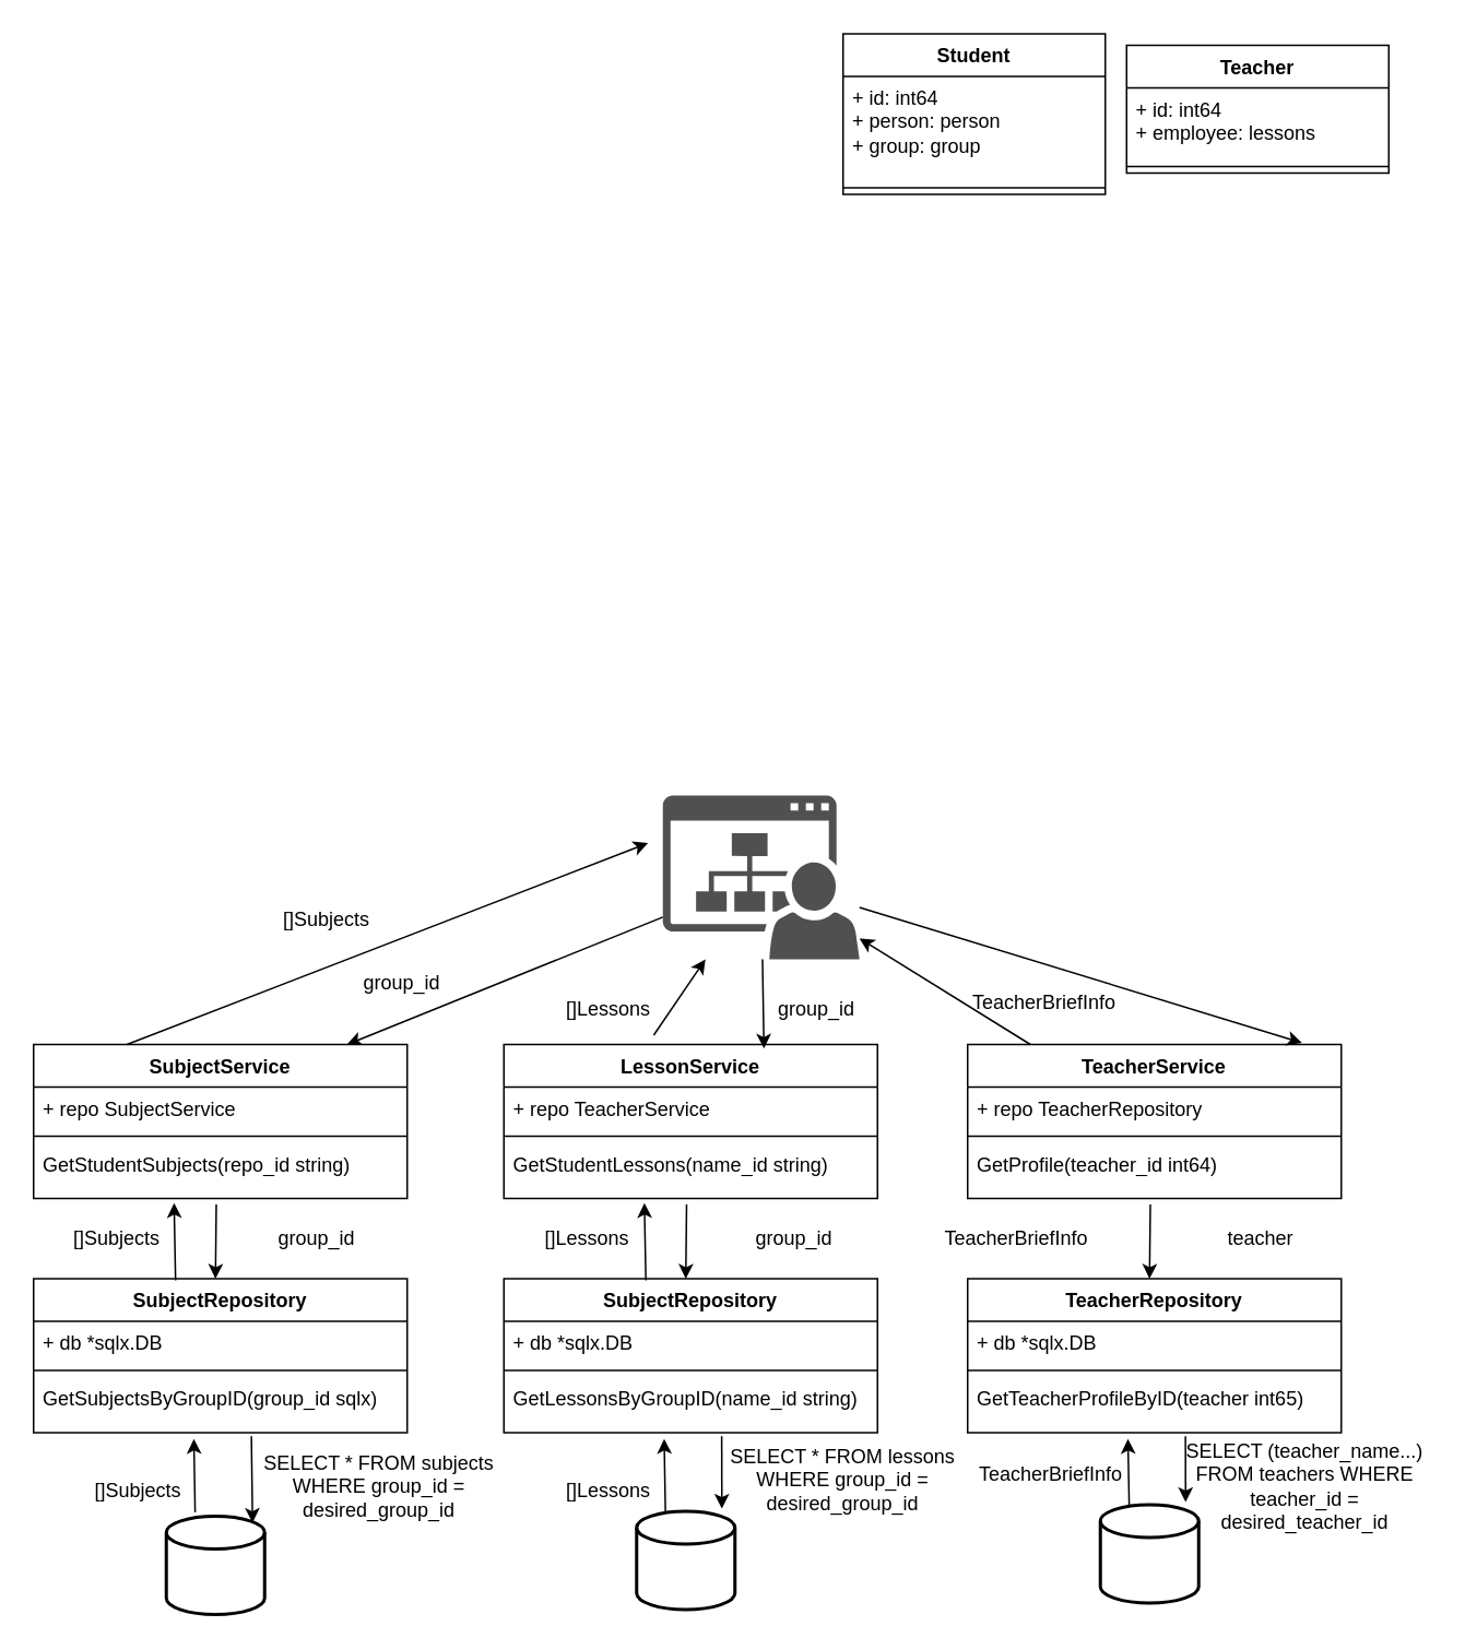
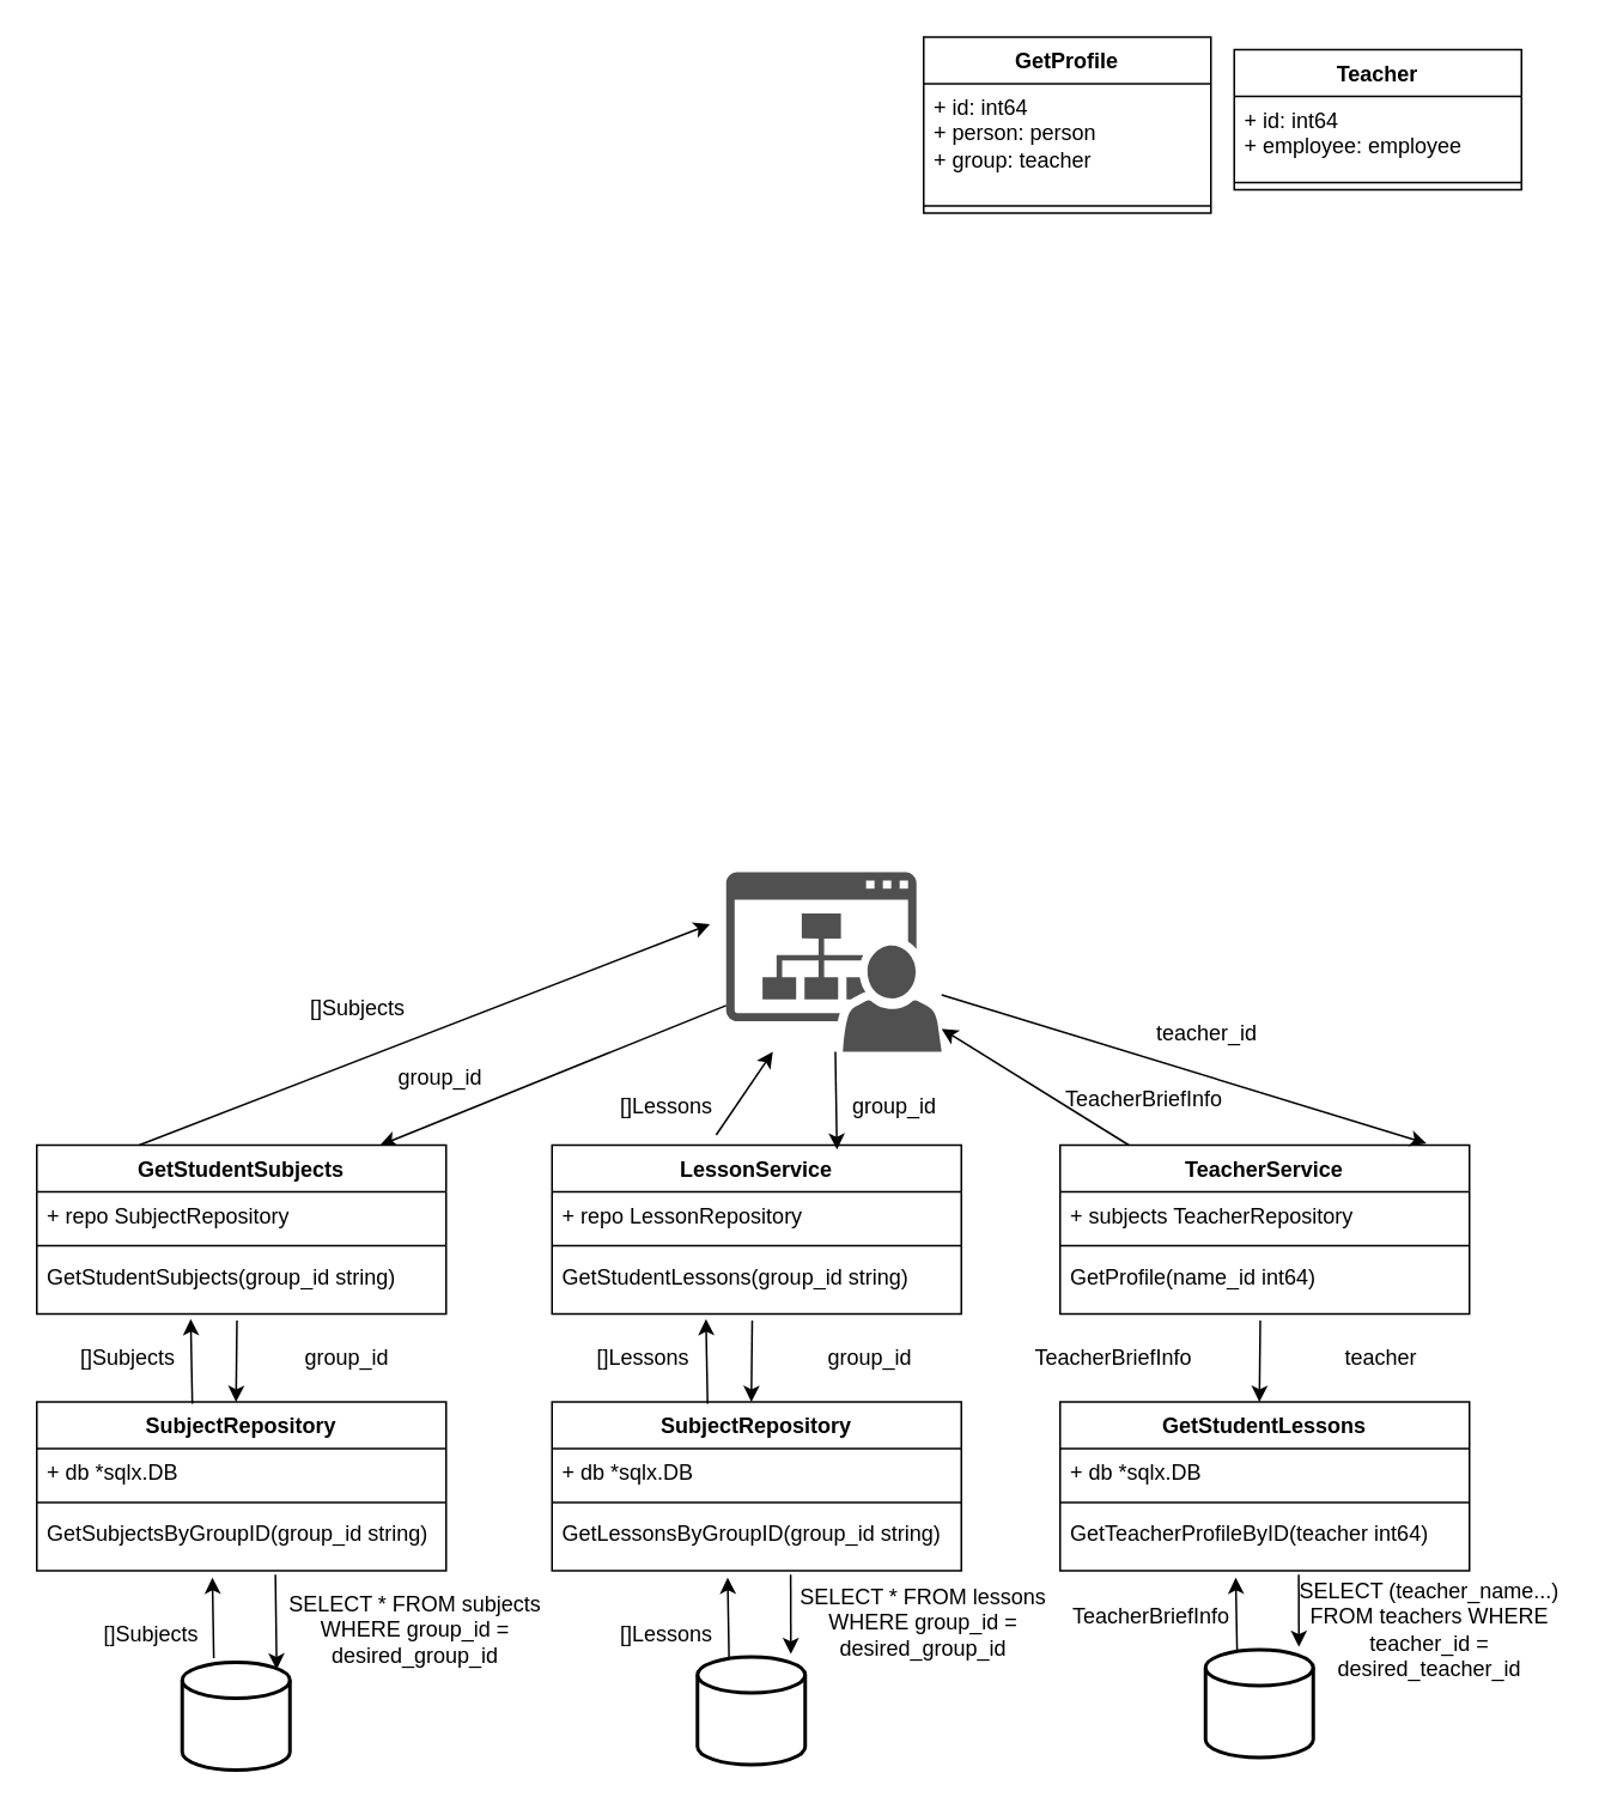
- <mxCell id="5" value="Student" style="swimlane;fontStyle=1;align=center;verticalAlign=top;childLayout=stackLayout;horizontal=1;startSize=26;horizontalStack=0;resizeParent=1;resizeParentMax=0;resizeLast=0;collapsible=1;marginBottom=0;whiteSpace=wrap;html=1;" parent="1" vertex="1"><mxGeometry x="514" y="20" width="160" height="98" as="geometry"><mxRectangle x="300" y="165" width="80" height="30" as="alternateBounds" /></mxGeometry></mxCell>
+ <mxCell id="5" value="GetProfile" style="swimlane;fontStyle=1;align=center;verticalAlign=top;childLayout=stackLayout;horizontal=1;startSize=26;horizontalStack=0;resizeParent=1;resizeParentMax=0;resizeLast=0;collapsible=1;marginBottom=0;whiteSpace=wrap;html=1;" parent="1" vertex="1"><mxGeometry x="514" y="20" width="160" height="98" as="geometry"><mxRectangle x="300" y="165" width="80" height="30" as="alternateBounds" /></mxGeometry></mxCell>
- <mxCell id="3" value="+ id: int64&lt;div&gt;+ employee: lessons&lt;/div&gt;" style="text;strokeColor=none;fillColor=none;align=left;verticalAlign=top;spacingLeft=4;spacingRight=4;overflow=hidden;rotatable=0;points=[[0,0.5],[1,0.5]];portConstraint=eastwest;whiteSpace=wrap;html=1;" parent="2" vertex="1"><mxGeometry y="26" width="160" height="44" as="geometry" /></mxCell>
+ <mxCell id="3" value="+ id: int64&lt;div&gt;+ employee: employee&lt;/div&gt;" style="text;strokeColor=none;fillColor=none;align=left;verticalAlign=top;spacingLeft=4;spacingRight=4;overflow=hidden;rotatable=0;points=[[0,0.5],[1,0.5]];portConstraint=eastwest;whiteSpace=wrap;html=1;" parent="2" vertex="1"><mxGeometry y="26" width="160" height="44" as="geometry" /></mxCell>
- <mxCell id="6" value="+ id: int64&lt;div&gt;+ person: person&lt;/div&gt;&lt;div&gt;+ group: group&lt;/div&gt;" style="text;strokeColor=none;fillColor=none;align=left;verticalAlign=top;spacingLeft=4;spacingRight=4;overflow=hidden;rotatable=0;points=[[0,0.5],[1,0.5]];portConstraint=eastwest;whiteSpace=wrap;html=1;" parent="5" vertex="1"><mxGeometry y="26" width="160" height="64" as="geometry" /></mxCell>
+ <mxCell id="6" value="+ id: int64&lt;div&gt;+ person: person&lt;/div&gt;&lt;div&gt;+ group: teacher&lt;/div&gt;" style="text;strokeColor=none;fillColor=none;align=left;verticalAlign=top;spacingLeft=4;spacingRight=4;overflow=hidden;rotatable=0;points=[[0,0.5],[1,0.5]];portConstraint=eastwest;whiteSpace=wrap;html=1;" parent="5" vertex="1"><mxGeometry y="26" width="160" height="64" as="geometry" /></mxCell>
+ <mxCell id="70" value="teacher_id" style="text;html=1;align=center;verticalAlign=middle;whiteSpace=wrap;rounded=0;" vertex="1" parent="1"><mxGeometry x="642" y="560" width="60" height="30" as="geometry" /></mxCell>
- <mxCell id="10" value="SubjectService" style="swimlane;fontStyle=1;align=center;verticalAlign=top;childLayout=stackLayout;horizontal=1;startSize=26;horizontalStack=0;resizeParent=1;resizeParentMax=0;resizeLast=0;collapsible=1;marginBottom=0;whiteSpace=wrap;html=1;" vertex="1" parent="1"><mxGeometry y="637" width="228" height="94" as="geometry" x="20" /></mxCell>
+ <mxCell id="10" value="GetStudentSubjects" style="swimlane;fontStyle=1;align=center;verticalAlign=top;childLayout=stackLayout;horizontal=1;startSize=26;horizontalStack=0;resizeParent=1;resizeParentMax=0;resizeLast=0;collapsible=1;marginBottom=0;whiteSpace=wrap;html=1;" vertex="1" parent="1"><mxGeometry y="637" width="228" height="94" as="geometry" x="20" /></mxCell>
- <mxCell id="11" value="+ repo SubjectService" style="text;strokeColor=none;fillColor=none;align=left;verticalAlign=top;spacingLeft=4;spacingRight=4;overflow=hidden;rotatable=0;points=[[0,0.5],[1,0.5]];portConstraint=eastwest;whiteSpace=wrap;html=1;" vertex="1" parent="10"><mxGeometry y="26" width="228" height="26" as="geometry" /></mxCell>
+ <mxCell id="11" value="+ repo SubjectRepository" style="text;strokeColor=none;fillColor=none;align=left;verticalAlign=top;spacingLeft=4;spacingRight=4;overflow=hidden;rotatable=0;points=[[0,0.5],[1,0.5]];portConstraint=eastwest;whiteSpace=wrap;html=1;" vertex="1" parent="10"><mxGeometry y="26" width="228" height="26" as="geometry" /></mxCell>
- <mxCell id="31" value="+ repo TeacherService" style="text;strokeColor=none;fillColor=none;align=left;verticalAlign=top;spacingLeft=4;spacingRight=4;overflow=hidden;rotatable=0;points=[[0,0.5],[1,0.5]];portConstraint=eastwest;whiteSpace=wrap;html=1;" vertex="1" parent="30"><mxGeometry y="26" width="228" height="26" as="geometry" /></mxCell>
+ <mxCell id="31" value="+ repo LessonRepository" style="text;strokeColor=none;fillColor=none;align=left;verticalAlign=top;spacingLeft=4;spacingRight=4;overflow=hidden;rotatable=0;points=[[0,0.5],[1,0.5]];portConstraint=eastwest;whiteSpace=wrap;html=1;" vertex="1" parent="30"><mxGeometry y="26" width="228" height="26" as="geometry" /></mxCell>
- <mxCell id="52" value="+ repo TeacherRepository" style="text;strokeColor=none;fillColor=none;align=left;verticalAlign=top;spacingLeft=4;spacingRight=4;overflow=hidden;rotatable=0;points=[[0,0.5],[1,0.5]];portConstraint=eastwest;whiteSpace=wrap;html=1;" vertex="1" parent="51"><mxGeometry y="26" width="228" height="26" as="geometry" /></mxCell>
+ <mxCell id="52" value="+ subjects TeacherRepository" style="text;strokeColor=none;fillColor=none;align=left;verticalAlign=top;spacingLeft=4;spacingRight=4;overflow=hidden;rotatable=0;points=[[0,0.5],[1,0.5]];portConstraint=eastwest;whiteSpace=wrap;html=1;" vertex="1" parent="51"><mxGeometry y="26" width="228" height="26" as="geometry" /></mxCell>
- <mxCell id="33" value="&lt;font face=&quot;Helvetica&quot;&gt;GetStudentLessons(name_id string)&lt;/font&gt;" style="text;strokeColor=none;fillColor=none;align=left;verticalAlign=top;spacingLeft=4;spacingRight=4;overflow=hidden;rotatable=0;points=[[0,0.5],[1,0.5]];portConstraint=eastwest;whiteSpace=wrap;html=1;" vertex="1" parent="30"><mxGeometry y="60" width="228" height="34" as="geometry" /></mxCell>
+ <mxCell id="33" value="&lt;font face=&quot;Helvetica&quot;&gt;GetStudentLessons(group_id string)&lt;/font&gt;" style="text;strokeColor=none;fillColor=none;align=left;verticalAlign=top;spacingLeft=4;spacingRight=4;overflow=hidden;rotatable=0;points=[[0,0.5],[1,0.5]];portConstraint=eastwest;whiteSpace=wrap;html=1;" vertex="1" parent="30"><mxGeometry y="60" width="228" height="34" as="geometry" /></mxCell>
- <mxCell id="54" value="GetProfile(teacher_id int64)" style="text;strokeColor=none;fillColor=none;align=left;verticalAlign=top;spacingLeft=4;spacingRight=4;overflow=hidden;rotatable=0;points=[[0,0.5],[1,0.5]];portConstraint=eastwest;whiteSpace=wrap;html=1;" vertex="1" parent="51"><mxGeometry y="60" width="228" height="34" as="geometry" /></mxCell>
+ <mxCell id="54" value="GetProfile(name_id int64)" style="text;strokeColor=none;fillColor=none;align=left;verticalAlign=top;spacingLeft=4;spacingRight=4;overflow=hidden;rotatable=0;points=[[0,0.5],[1,0.5]];portConstraint=eastwest;whiteSpace=wrap;html=1;" vertex="1" parent="51"><mxGeometry y="60" width="228" height="34" as="geometry" /></mxCell>
- <mxCell id="13" value="GetStudentSubjects&lt;font face=&quot;Helvetica&quot;&gt;(repo_id string)&lt;/font&gt;" style="text;strokeColor=none;fillColor=none;align=left;verticalAlign=top;spacingLeft=4;spacingRight=4;overflow=hidden;rotatable=0;points=[[0,0.5],[1,0.5]];portConstraint=eastwest;whiteSpace=wrap;html=1;" vertex="1" parent="10"><mxGeometry y="60" width="228" height="34" as="geometry" /></mxCell>
+ <mxCell id="13" value="GetStudentSubjects&lt;font face=&quot;Helvetica&quot;&gt;(group_id string)&lt;/font&gt;" style="text;strokeColor=none;fillColor=none;align=left;verticalAlign=top;spacingLeft=4;spacingRight=4;overflow=hidden;rotatable=0;points=[[0,0.5],[1,0.5]];portConstraint=eastwest;whiteSpace=wrap;html=1;" vertex="1" parent="10"><mxGeometry y="60" width="228" height="34" as="geometry" /></mxCell>
- <mxCell id="56" value="TeacherRepository" style="swimlane;fontStyle=1;align=center;verticalAlign=top;childLayout=stackLayout;horizontal=1;startSize=26;horizontalStack=0;resizeParent=1;resizeParentMax=0;resizeLast=0;collapsible=1;marginBottom=0;whiteSpace=wrap;html=1;" vertex="1" parent="1"><mxGeometry x="590" y="780" width="228" height="94" as="geometry" /></mxCell>
+ <mxCell id="56" value="GetStudentLessons" style="swimlane;fontStyle=1;align=center;verticalAlign=top;childLayout=stackLayout;horizontal=1;startSize=26;horizontalStack=0;resizeParent=1;resizeParentMax=0;resizeLast=0;collapsible=1;marginBottom=0;whiteSpace=wrap;html=1;" vertex="1" parent="1"><mxGeometry x="590" y="780" width="228" height="94" as="geometry" /></mxCell>
- <mxCell id="18" value="&lt;font face=&quot;Helvetica&quot;&gt;GetSubjectsByGroupID(group_id sqlx)&lt;/font&gt;" style="text;strokeColor=none;fillColor=none;align=left;verticalAlign=top;spacingLeft=4;spacingRight=4;overflow=hidden;rotatable=0;points=[[0,0.5],[1,0.5]];portConstraint=eastwest;whiteSpace=wrap;html=1;" vertex="1" parent="15"><mxGeometry y="60" width="228" height="34" as="geometry" /></mxCell>
+ <mxCell id="18" value="&lt;font face=&quot;Helvetica&quot;&gt;GetSubjectsByGroupID(group_id string)&lt;/font&gt;" style="text;strokeColor=none;fillColor=none;align=left;verticalAlign=top;spacingLeft=4;spacingRight=4;overflow=hidden;rotatable=0;points=[[0,0.5],[1,0.5]];portConstraint=eastwest;whiteSpace=wrap;html=1;" vertex="1" parent="15"><mxGeometry y="60" width="228" height="34" as="geometry" /></mxCell>
- <mxCell id="38" value="&lt;font face=&quot;Helvetica&quot;&gt;GetLessonsByGroupID(name_id string)&lt;/font&gt;" style="text;strokeColor=none;fillColor=none;align=left;verticalAlign=top;spacingLeft=4;spacingRight=4;overflow=hidden;rotatable=0;points=[[0,0.5],[1,0.5]];portConstraint=eastwest;whiteSpace=wrap;html=1;" vertex="1" parent="35"><mxGeometry y="60" width="228" height="34" as="geometry" /></mxCell>
+ <mxCell id="38" value="&lt;font face=&quot;Helvetica&quot;&gt;GetLessonsByGroupID(group_id string)&lt;/font&gt;" style="text;strokeColor=none;fillColor=none;align=left;verticalAlign=top;spacingLeft=4;spacingRight=4;overflow=hidden;rotatable=0;points=[[0,0.5],[1,0.5]];portConstraint=eastwest;whiteSpace=wrap;html=1;" vertex="1" parent="35"><mxGeometry y="60" width="228" height="34" as="geometry" /></mxCell>
- <mxCell id="59" value="&lt;font face=&quot;Helvetica&quot;&gt;GetTeacherProfileByID(teacher int65)&lt;/font&gt;" style="text;strokeColor=none;fillColor=none;align=left;verticalAlign=top;spacingLeft=4;spacingRight=4;overflow=hidden;rotatable=0;points=[[0,0.5],[1,0.5]];portConstraint=eastwest;whiteSpace=wrap;html=1;" vertex="1" parent="56"><mxGeometry y="60" width="228" height="34" as="geometry" /></mxCell>
+ <mxCell id="59" value="&lt;font face=&quot;Helvetica&quot;&gt;GetTeacherProfileByID(teacher int64)&lt;/font&gt;" style="text;strokeColor=none;fillColor=none;align=left;verticalAlign=top;spacingLeft=4;spacingRight=4;overflow=hidden;rotatable=0;points=[[0,0.5],[1,0.5]];portConstraint=eastwest;whiteSpace=wrap;html=1;" vertex="1" parent="56"><mxGeometry y="60" width="228" height="34" as="geometry" /></mxCell>
